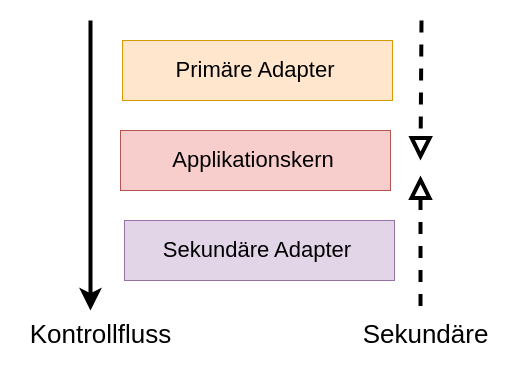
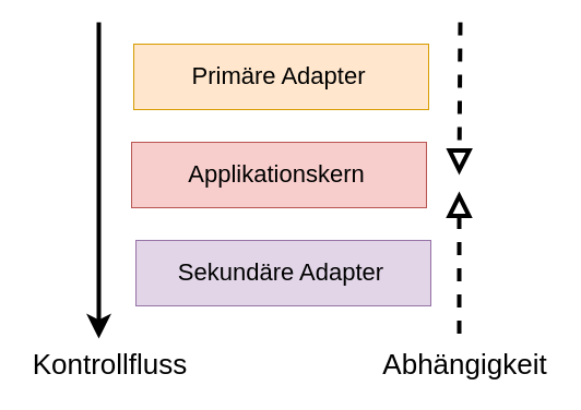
- <mxCell id="3" value="&lt;font style=&quot;font-size: 26px;&quot;&gt;Sekundäre&lt;/font&gt;" style="text;html=1;align=center;verticalAlign=middle;resizable=0;points=[];autosize=1;strokeColor=none;fillColor=none;fontSize=26;fontColor=#000000;" parent="1" vertex="1"><mxGeometry x="340" y="314" width="170" height="40" as="geometry" /></mxCell>
+ <mxCell id="3" value="&lt;font style=&quot;font-size: 26px;&quot;&gt;Abhängigkeit&lt;/font&gt;" style="text;html=1;align=center;verticalAlign=middle;resizable=0;points=[];autosize=1;strokeColor=none;fillColor=none;fontSize=26;fontColor=#000000;" parent="1" vertex="1"><mxGeometry x="340" y="314" width="170" height="40" as="geometry" /></mxCell>
